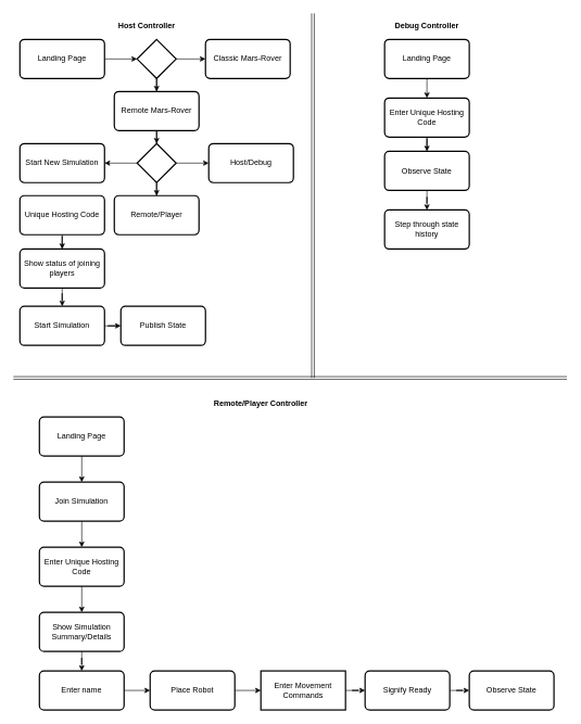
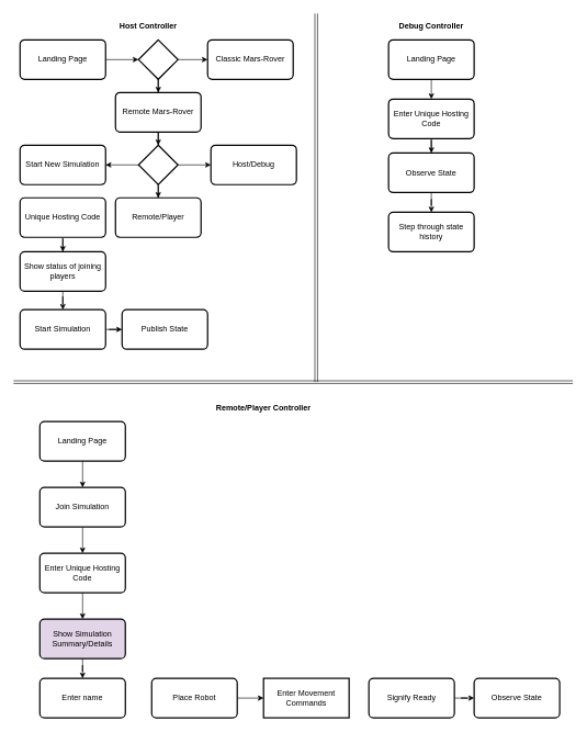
- <mxCell id="23" value="Show Simulation Summary/Details" style="rounded=1;whiteSpace=wrap;html=1;absoluteArcSize=1;arcSize=14;strokeWidth=2;" vertex="1" parent="1"><mxGeometry x="60" y="940" width="130" height="60" as="geometry" /></mxCell>
+ <mxCell id="23" value="Show Simulation Summary/Details" style="rounded=1;whiteSpace=wrap;html=1;absoluteArcSize=1;arcSize=14;strokeWidth=2;fillColor=#e1d5e7;" vertex="1" parent="1"><mxGeometry x="60" y="940" width="130" height="60" as="geometry" /></mxCell>
- <mxCell id="25" style="edgeStyle=orthogonalEdgeStyle;rounded=0;orthogonalLoop=1;jettySize=auto;html=1;entryX=0;entryY=0.5;entryDx=0;entryDy=0;" edge="1" parent="1" source="26" target="28"><mxGeometry relative="1" as="geometry" /></mxCell>
- <mxCell id="29" style="edgeStyle=orthogonalEdgeStyle;rounded=0;orthogonalLoop=1;jettySize=auto;html=1;entryX=0;entryY=0.5;entryDx=0;entryDy=0;" edge="1" parent="1" source="30" target="32"><mxGeometry relative="1" as="geometry" /></mxCell>
